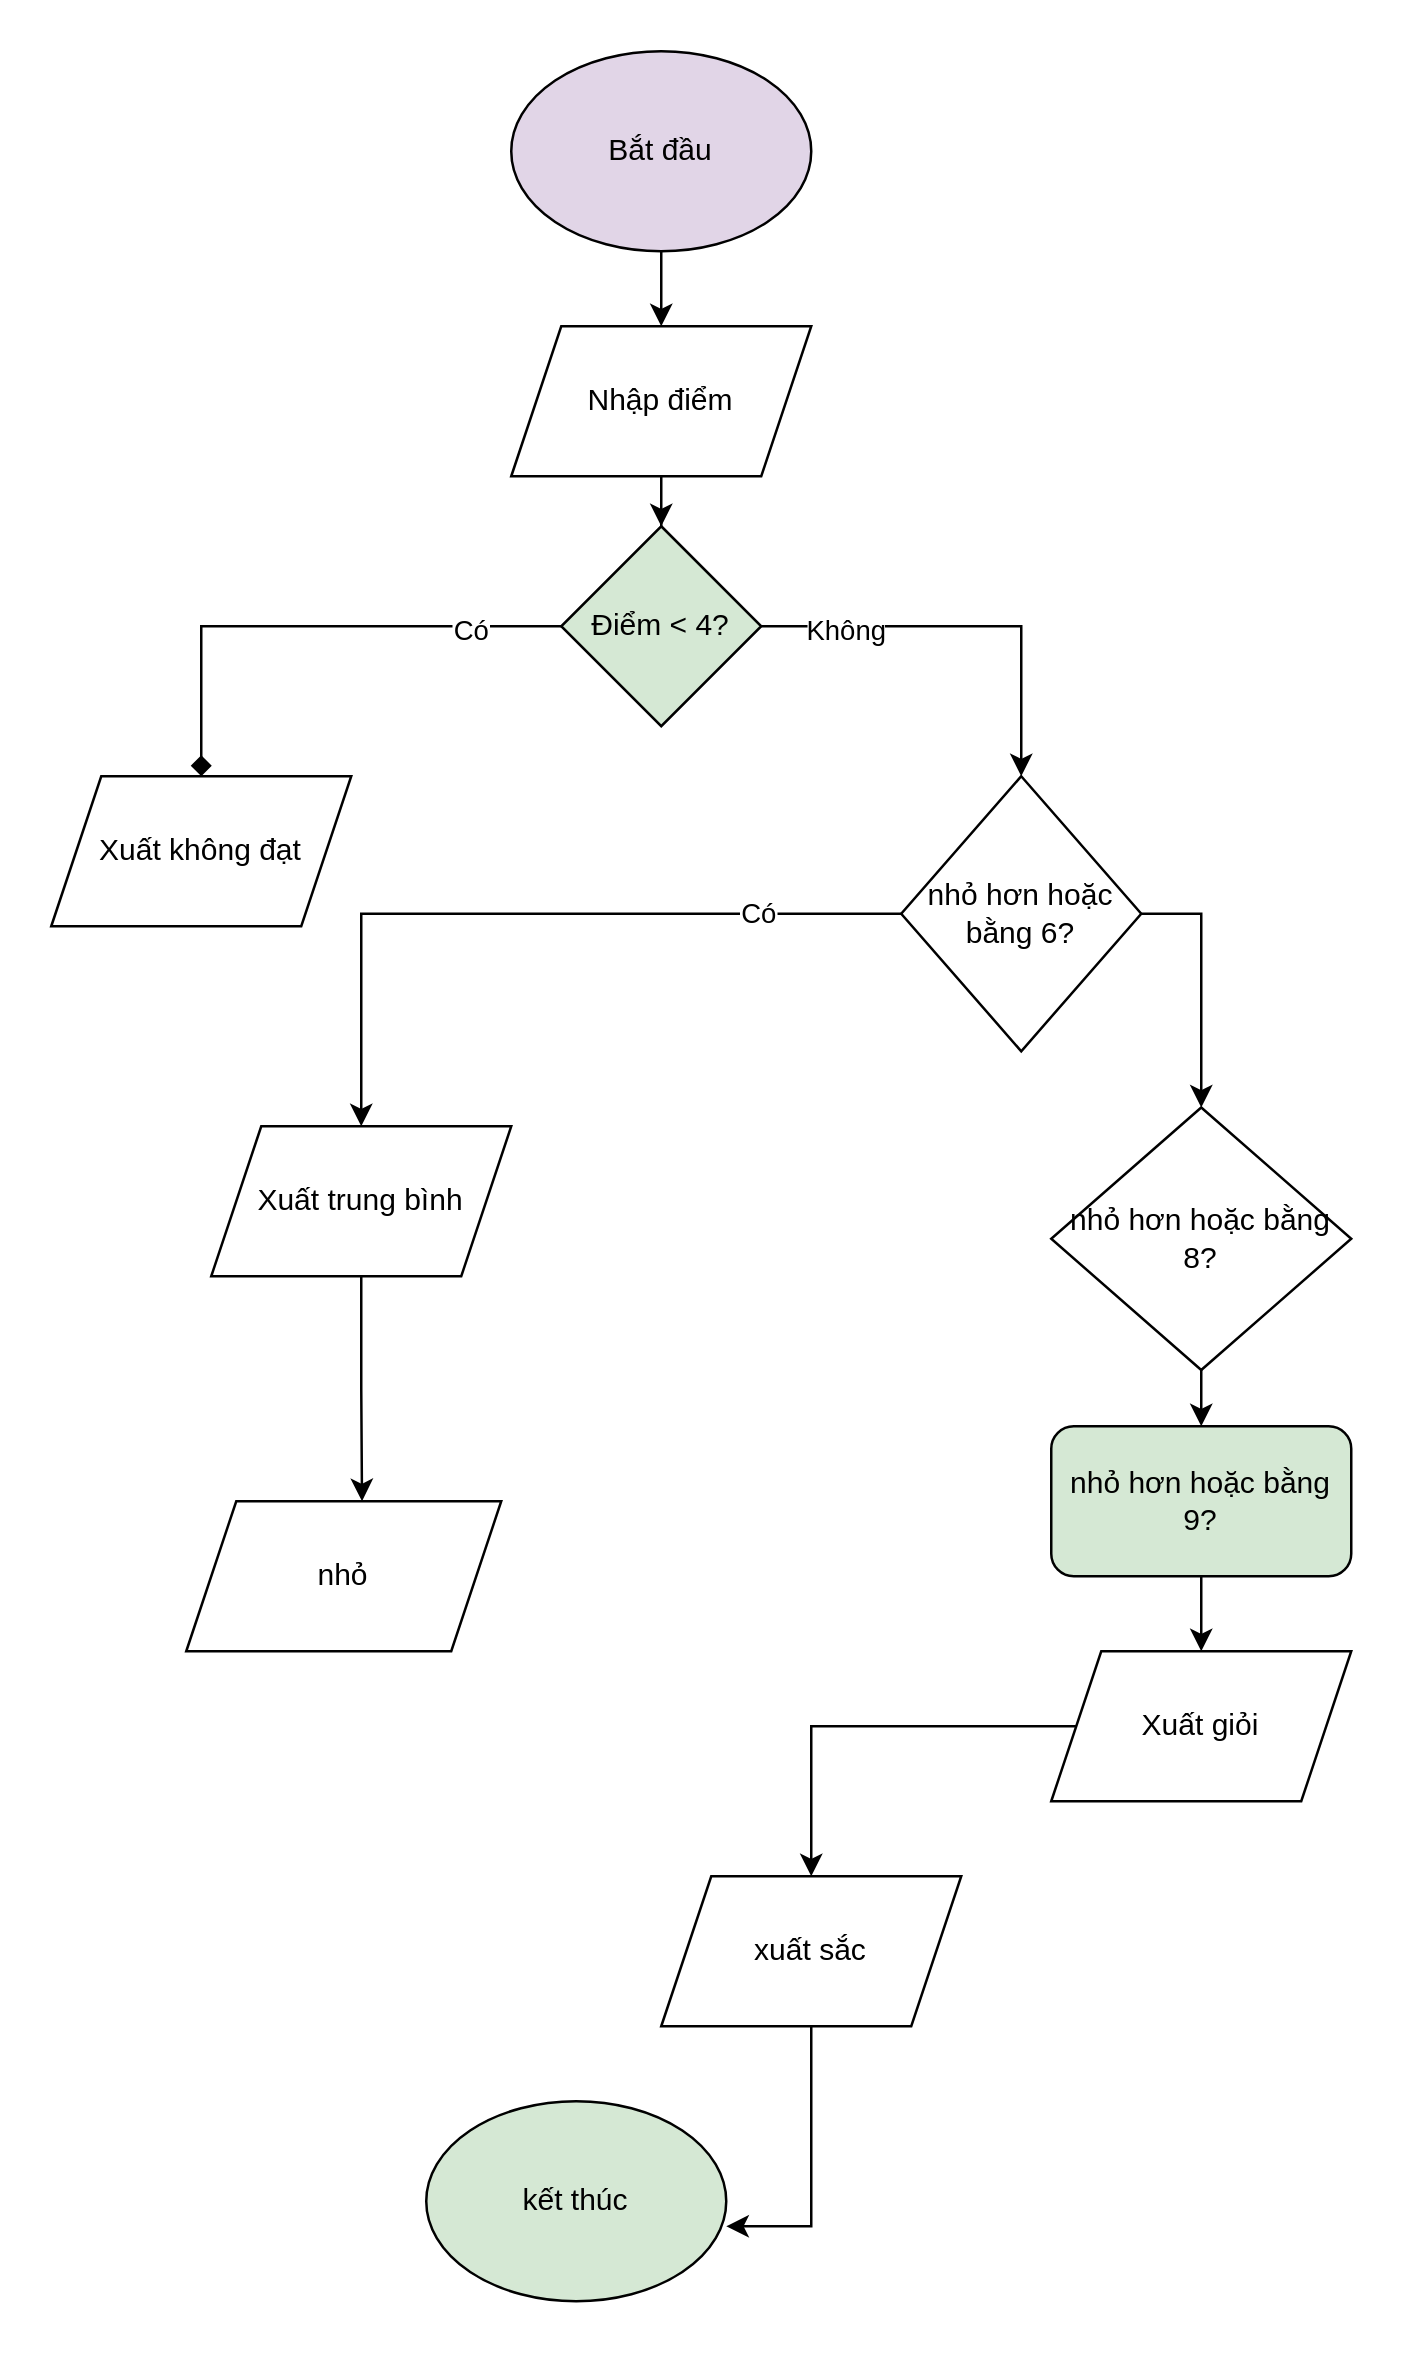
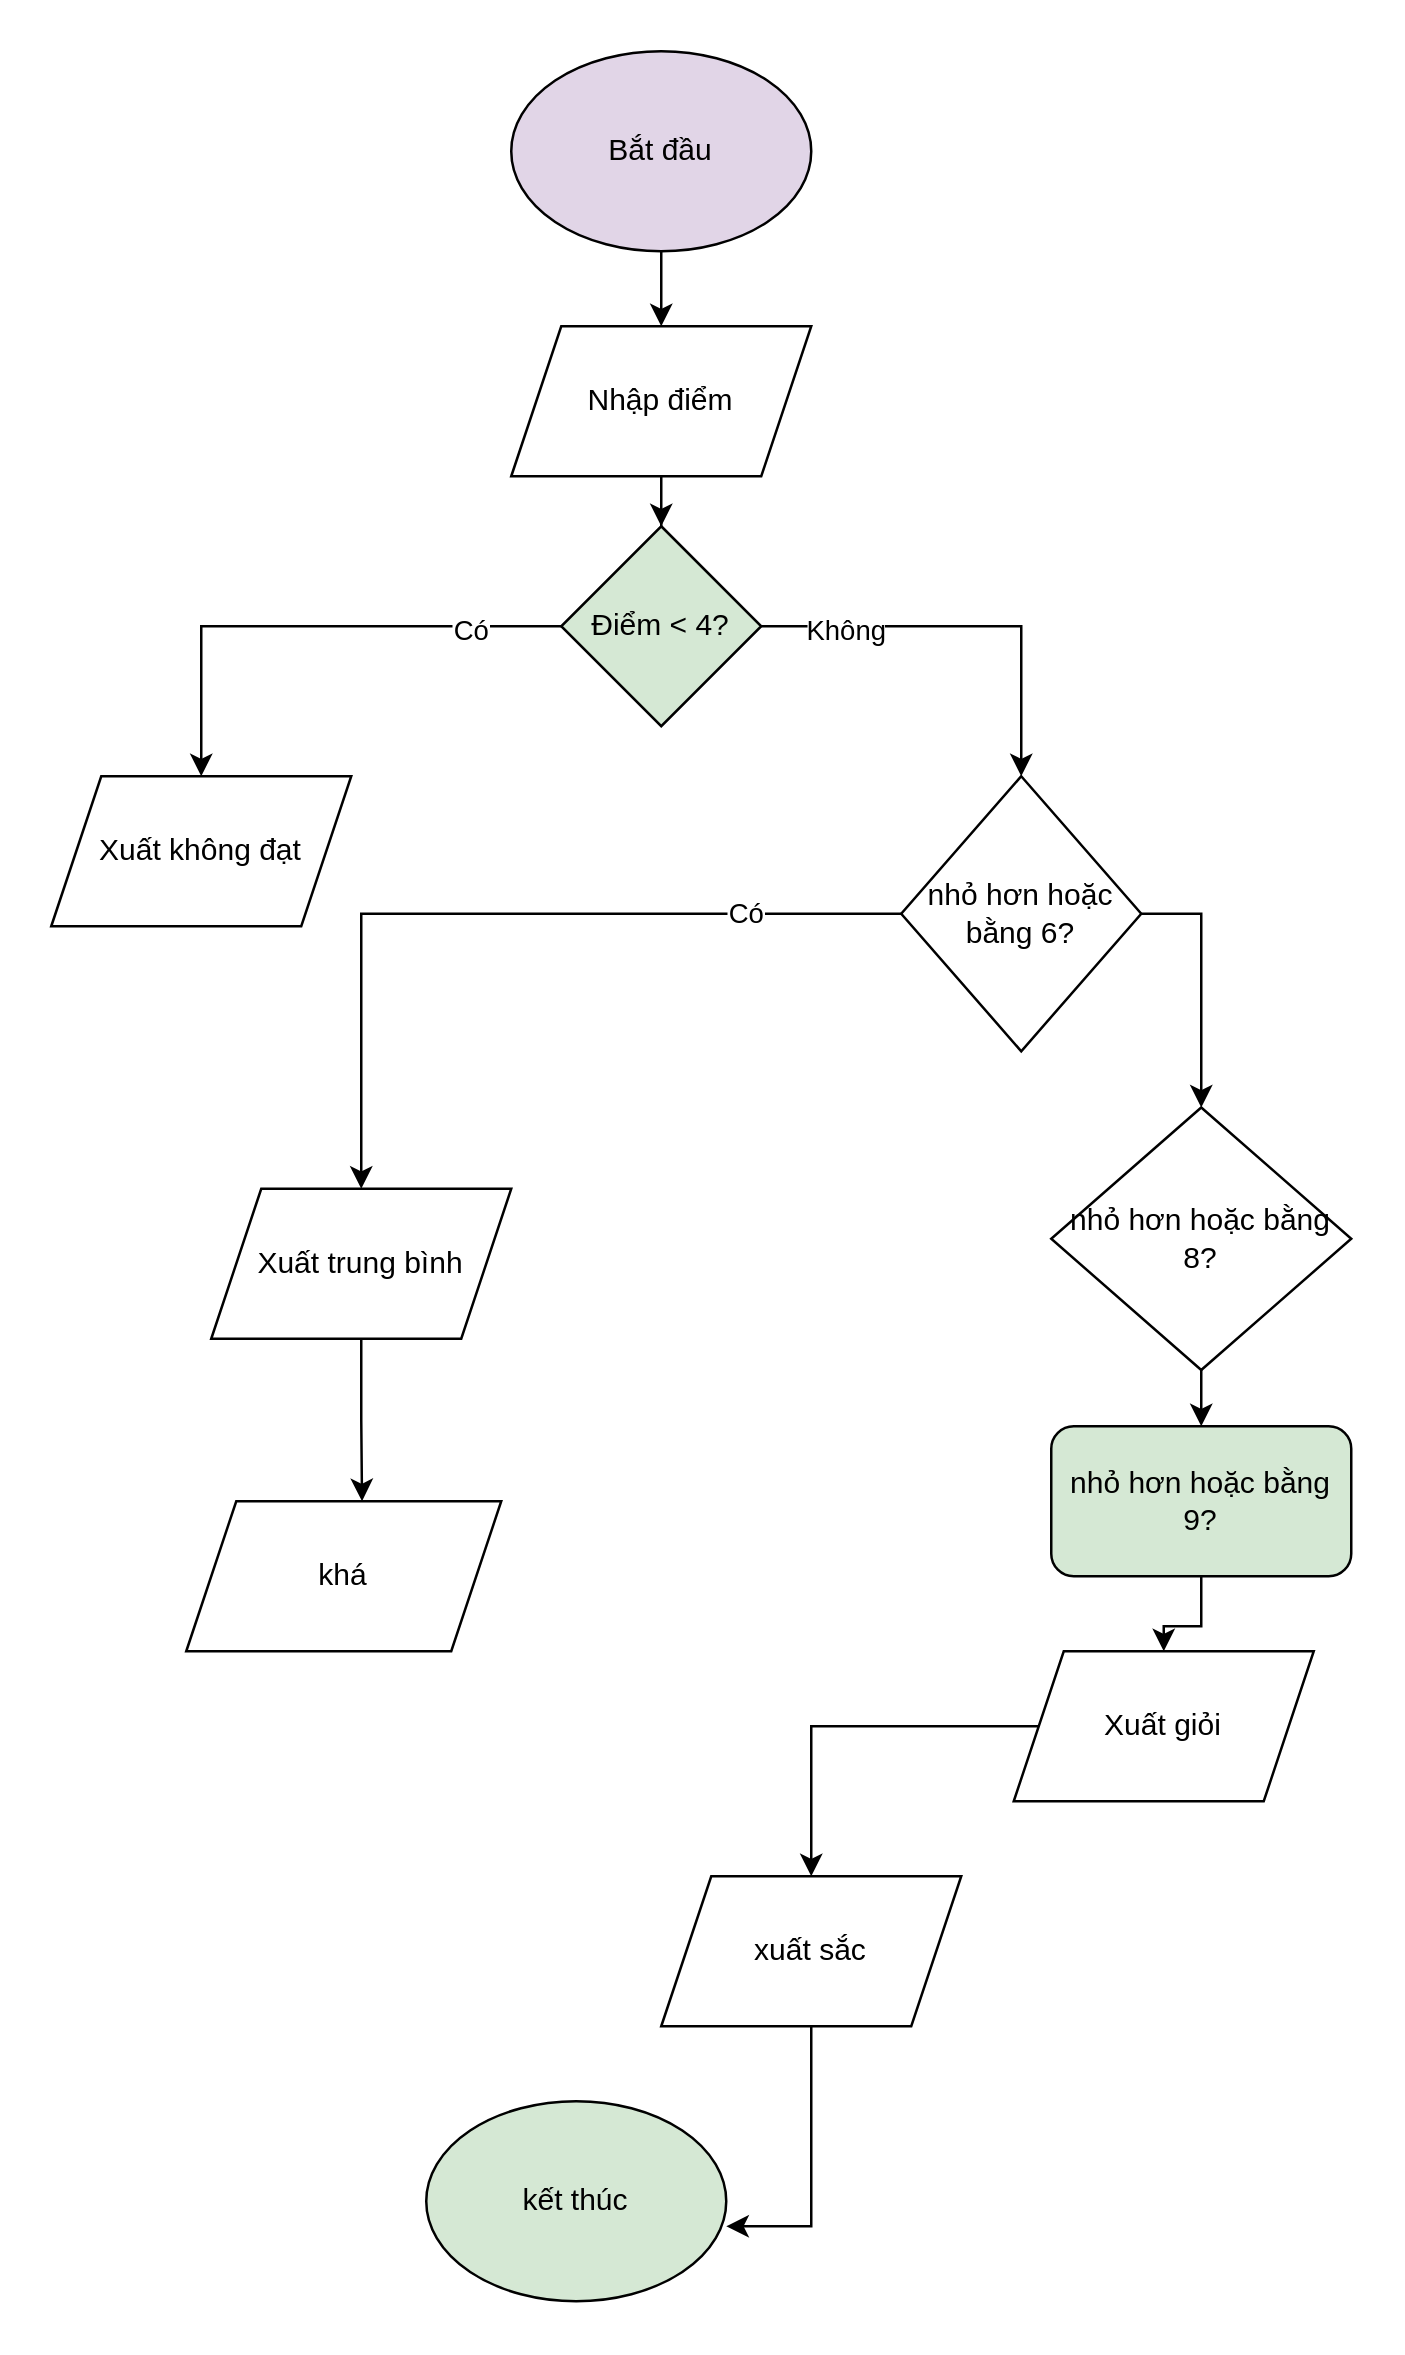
- <mxCell id="6" style="edgeStyle=orthogonalEdgeStyle;rounded=0;orthogonalLoop=1;jettySize=auto;html=1;exitX=0;exitY=0.5;exitDx=0;exitDy=0;entryX=0.5;entryY=0;entryDx=0;entryDy=0;endArrow=diamond;" edge="1" parent="1" source="10" target="11"><mxGeometry relative="1" as="geometry" /></mxCell>
+ <mxCell id="6" style="edgeStyle=orthogonalEdgeStyle;rounded=0;orthogonalLoop=1;jettySize=auto;html=1;exitX=0;exitY=0.5;exitDx=0;exitDy=0;entryX=0.5;entryY=0;entryDx=0;entryDy=0;" edge="1" parent="1" source="10" target="11"><mxGeometry relative="1" as="geometry" /></mxCell>
- <mxCell id="16" value="Xuất trung bình" style="shape=parallelogram;perimeter=parallelogramPerimeter;whiteSpace=wrap;html=1;fixedSize=1;" vertex="1" parent="1"><mxGeometry x="84" y="450" width="120" height="60" as="geometry" /></mxCell>
+ <mxCell id="16" value="Xuất trung bình" style="shape=parallelogram;perimeter=parallelogramPerimeter;whiteSpace=wrap;html=1;fixedSize=1;" vertex="1" parent="1"><mxGeometry x="84" y="475" width="120" height="60" as="geometry" /></mxCell>
- <mxCell id="21" value="nhỏ" style="shape=parallelogram;perimeter=parallelogramPerimeter;whiteSpace=wrap;html=1;fixedSize=1;" vertex="1" parent="1"><mxGeometry x="74" y="600" width="126" height="60" as="geometry" /></mxCell>
+ <mxCell id="21" value="khá" style="shape=parallelogram;perimeter=parallelogramPerimeter;whiteSpace=wrap;html=1;fixedSize=1;" vertex="1" parent="1"><mxGeometry x="74" y="600" width="126" height="60" as="geometry" /></mxCell>
- <mxCell id="23" value="Xuất giỏi" style="shape=parallelogram;perimeter=parallelogramPerimeter;whiteSpace=wrap;html=1;fixedSize=1;" vertex="1" parent="1"><mxGeometry x="420" y="660" width="120" height="60" as="geometry" /></mxCell>
+ <mxCell id="23" value="Xuất giỏi" style="shape=parallelogram;perimeter=parallelogramPerimeter;whiteSpace=wrap;html=1;fixedSize=1;" vertex="1" parent="1"><mxGeometry x="405" y="660" width="120" height="60" as="geometry" /></mxCell>
